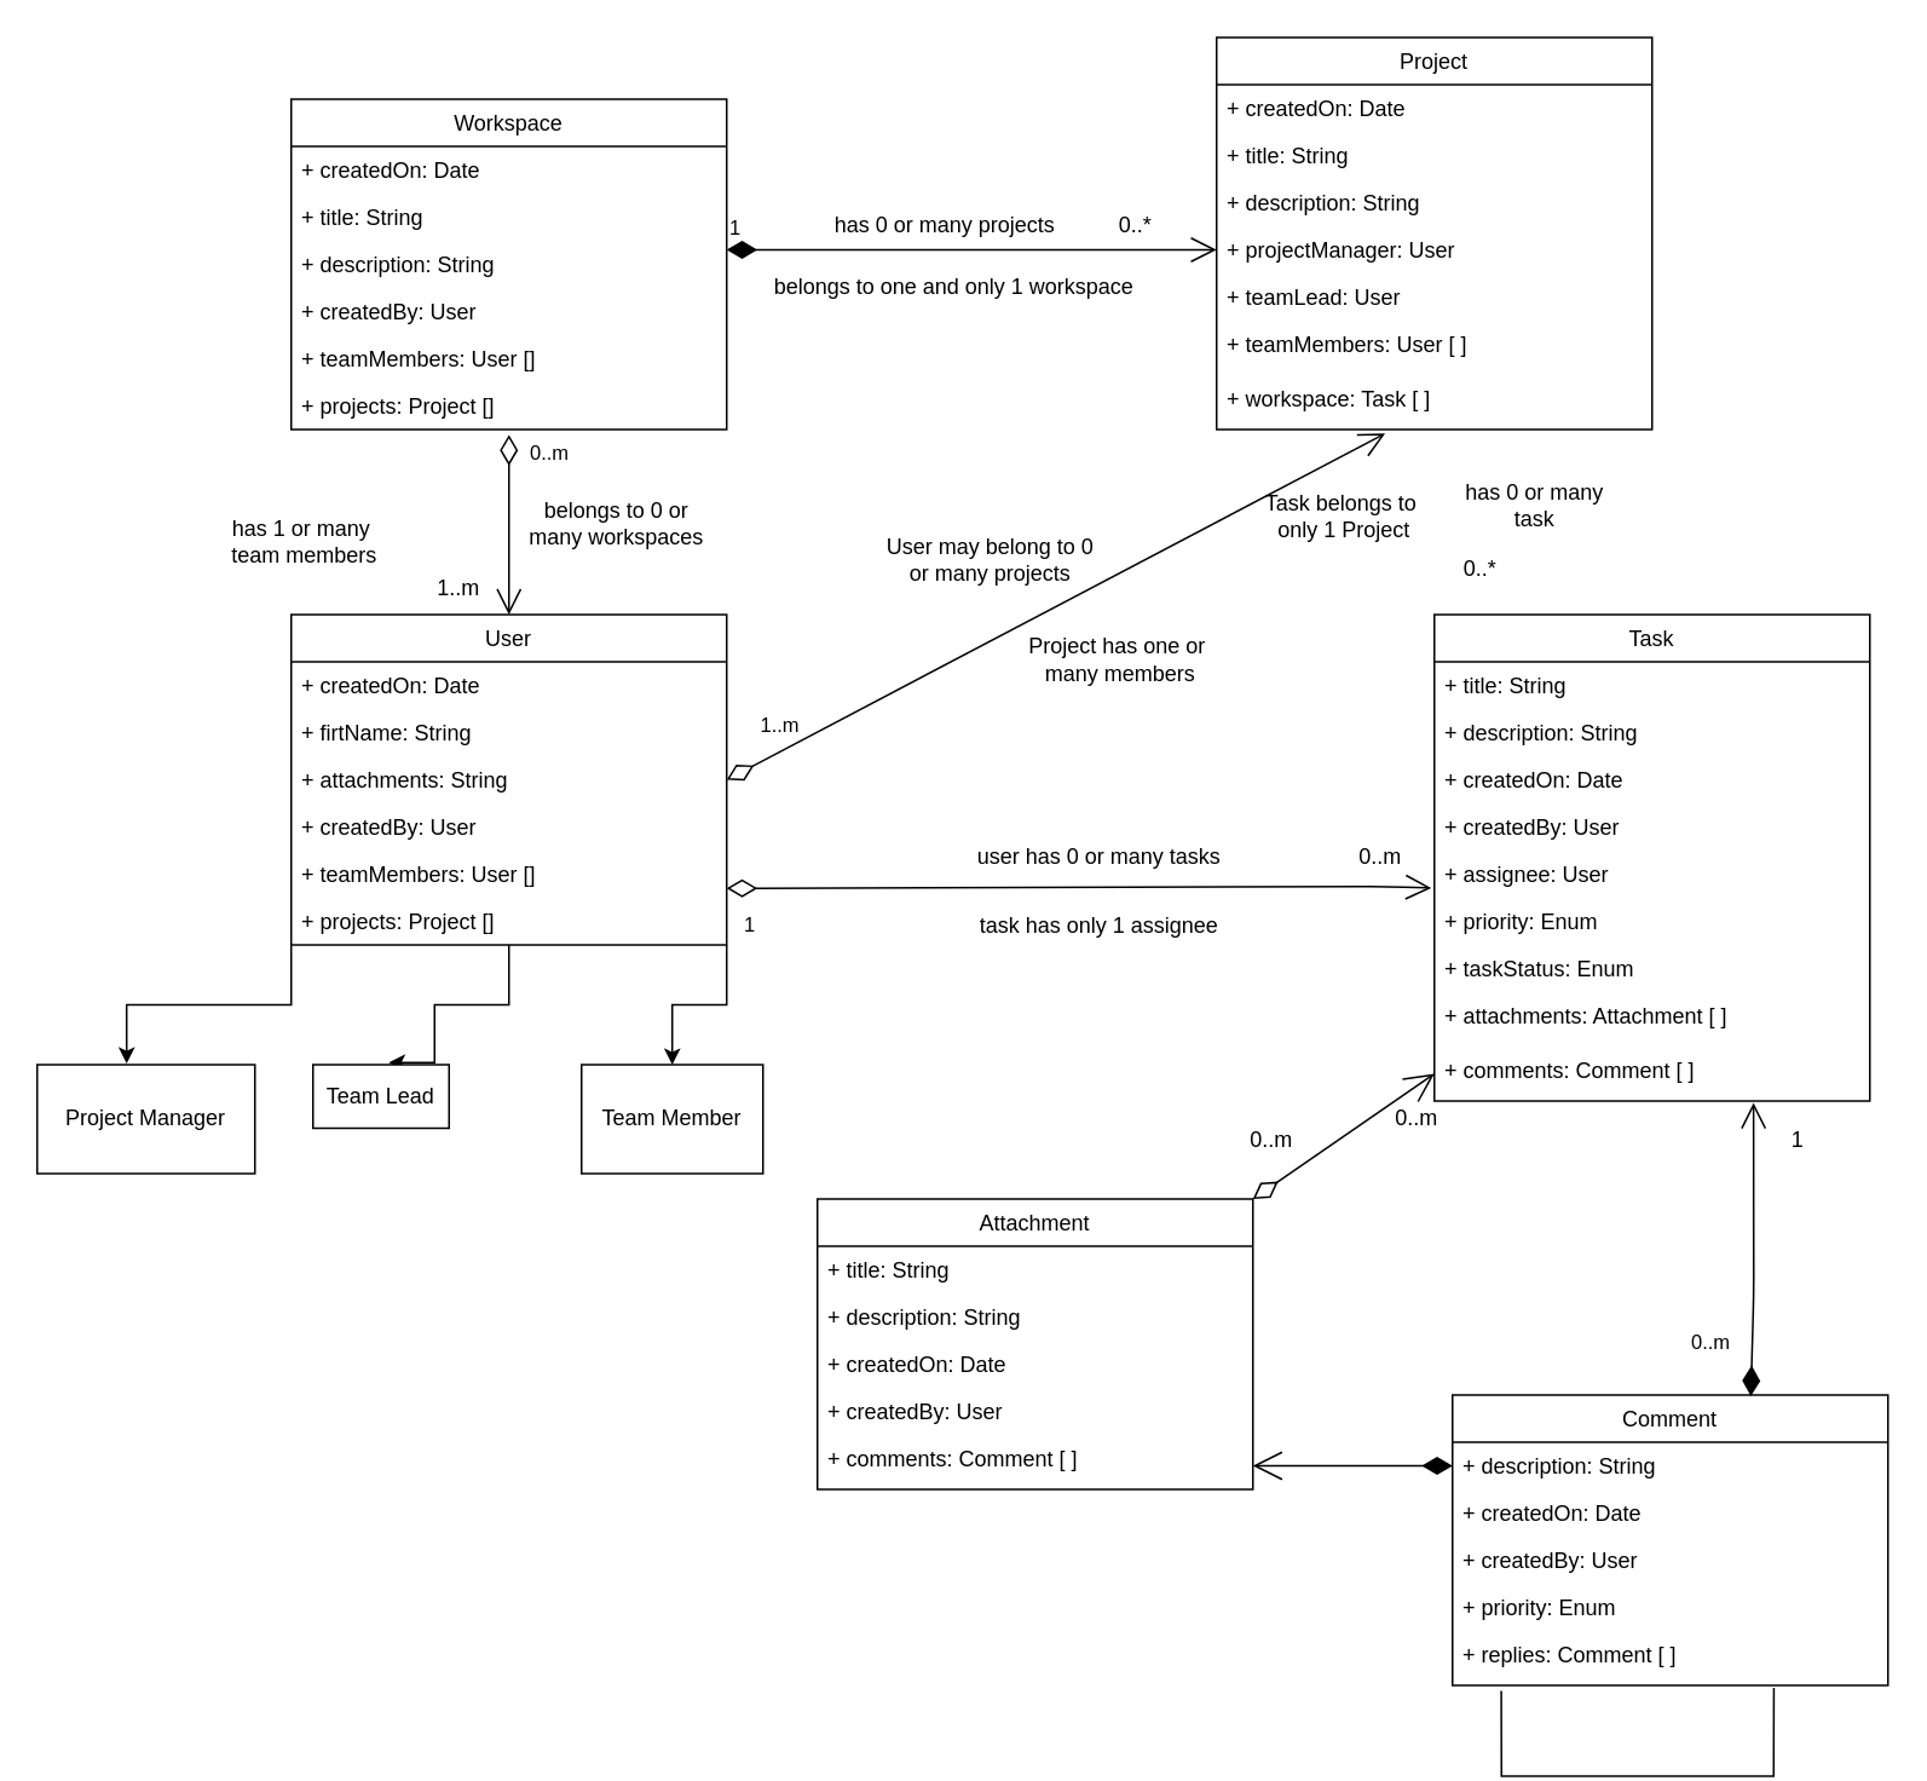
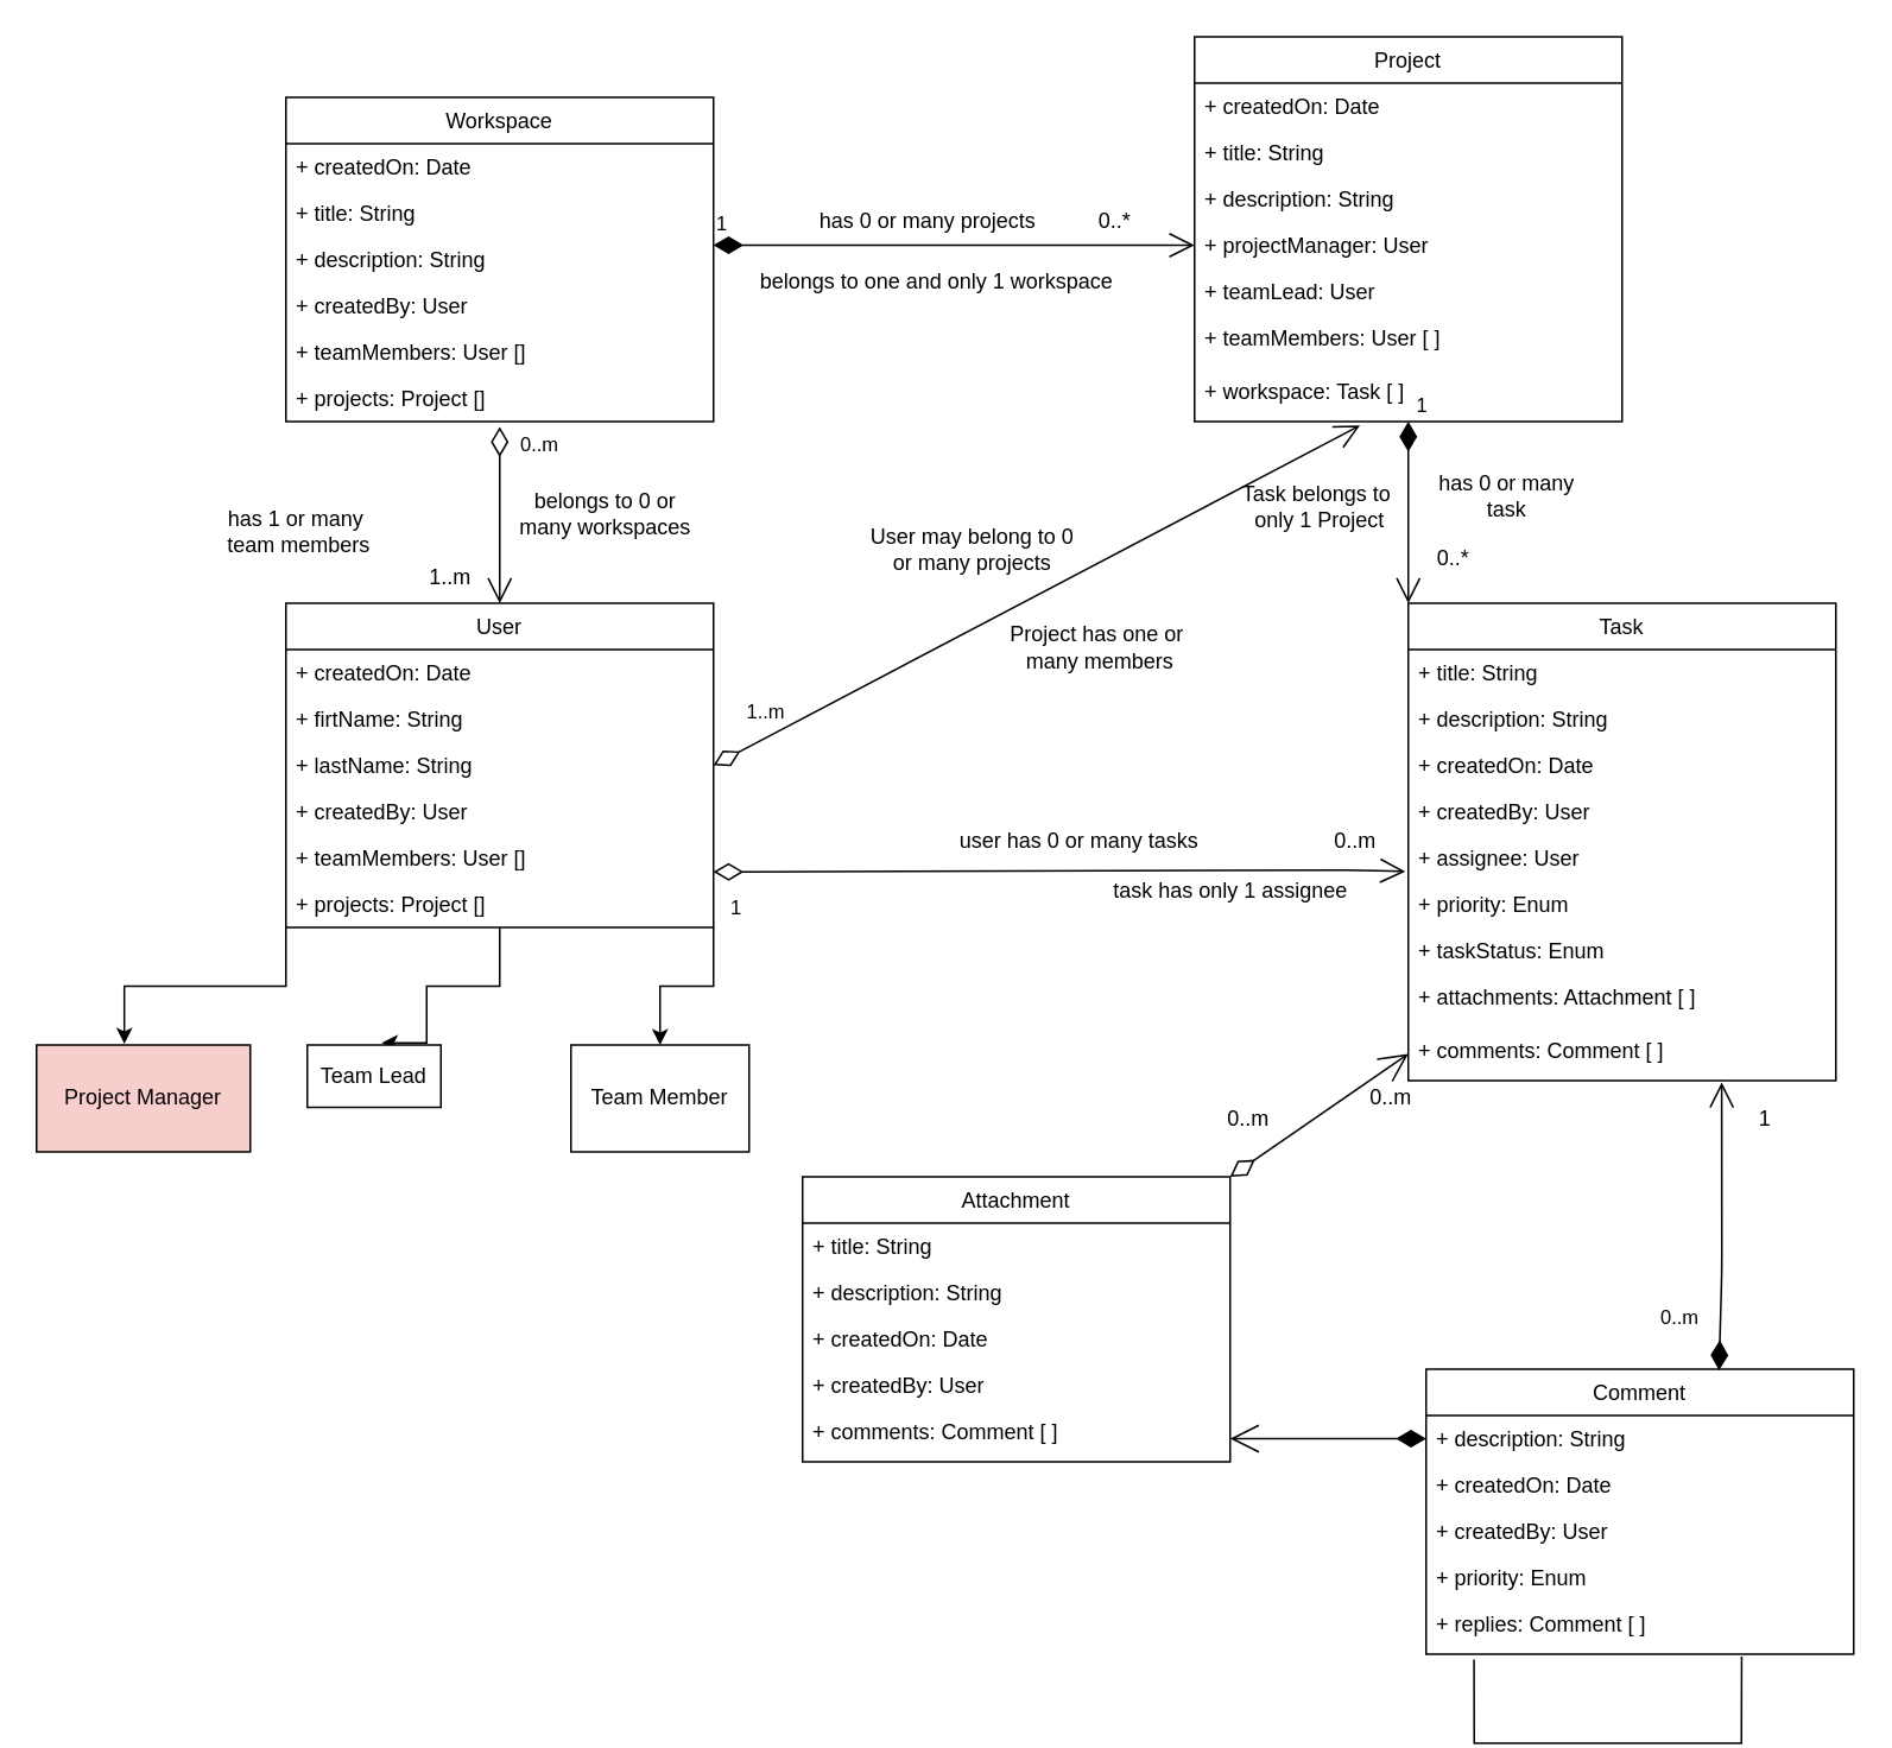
+ <mxCell id="52" value="1" style="endArrow=open;html=1;endSize=12;startArrow=diamondThin;startSize=14;startFill=1;align=left;verticalAlign=bottom;entryX=0;entryY=0;entryDx=0;entryDy=0;" parent="1" source="16" target="38" edge="1"><mxGeometry x="-1" y="3" relative="1" as="geometry"><mxPoint x="940" y="272" as="sourcePoint" /><mxPoint x="1210" y="272" as="targetPoint" /></mxGeometry></mxCell>
- <mxCell id="26" value="+ attachments: String" style="text;strokeColor=none;fillColor=none;align=left;verticalAlign=top;spacingLeft=4;spacingRight=4;overflow=hidden;rotatable=0;points=[[0,0.5],[1,0.5]];portConstraint=eastwest;" parent="23" vertex="1"><mxGeometry y="78" width="240" height="26" as="geometry" /></mxCell>
+ <mxCell id="26" value="+ lastName: String" style="text;strokeColor=none;fillColor=none;align=left;verticalAlign=top;spacingLeft=4;spacingRight=4;overflow=hidden;rotatable=0;points=[[0,0.5],[1,0.5]];portConstraint=eastwest;" parent="23" vertex="1"><mxGeometry y="78" width="240" height="26" as="geometry" /></mxCell>
- <mxCell id="49" value="task has only 1 assignee" style="text;html=1;align=center;verticalAlign=middle;resizable=0;points=[];autosize=1;" parent="1" vertex="1"><mxGeometry x="530" y="500" width="150" height="20" as="geometry" /></mxCell>
+ <mxCell id="49" value="task has only 1 assignee" style="text;html=1;align=center;verticalAlign=middle;resizable=0;points=[];autosize=1;" parent="1" vertex="1"><mxGeometry x="615" y="490" width="150" height="20" as="geometry" /></mxCell>
- <mxCell id="78" value="Project Manager" style="rounded=0;whiteSpace=wrap;html=1;" vertex="1" parent="1"><mxGeometry x="20" y="586" width="120" height="60" as="geometry" /></mxCell>
+ <mxCell id="78" value="Project Manager" style="rounded=0;whiteSpace=wrap;html=1;fillColor=#f8cecc;" vertex="1" parent="1"><mxGeometry x="20" y="586" width="120" height="60" as="geometry" /></mxCell>
